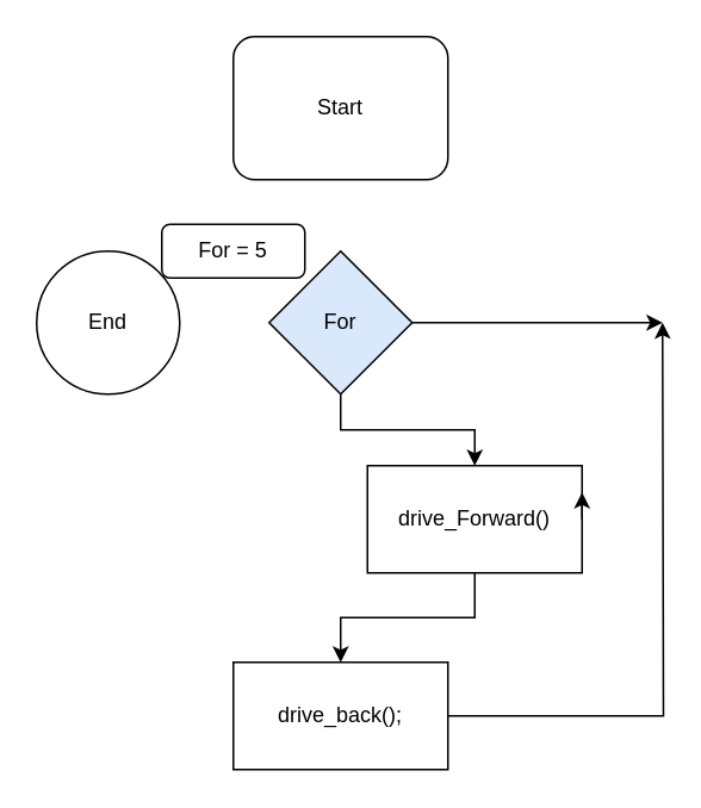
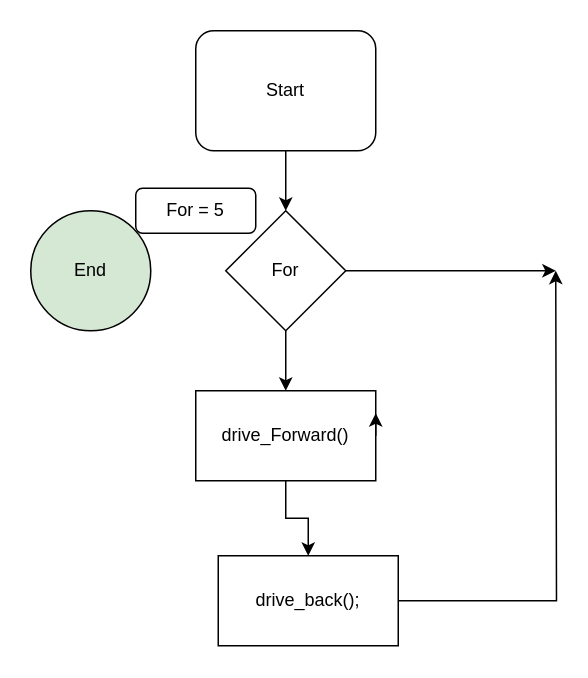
+ <mxCell id="6" style="edgeStyle=orthogonalEdgeStyle;rounded=0;orthogonalLoop=1;jettySize=auto;html=1;exitX=0.5;exitY=1;exitDx=0;exitDy=0;entryX=0.5;entryY=0;entryDx=0;entryDy=0;" edge="1" parent="1" source="7" target="11"><mxGeometry relative="1" as="geometry" /></mxCell>
- <mxCell id="12" value="End" style="ellipse;whiteSpace=wrap;html=1;aspect=fixed;" vertex="1" parent="1"><mxGeometry x="20" y="140" width="80" height="80" as="geometry" /></mxCell>
+ <mxCell id="12" value="End" style="ellipse;whiteSpace=wrap;html=1;aspect=fixed;fillColor=#d5e8d4;" vertex="1" parent="1"><mxGeometry x="20" y="140" width="80" height="80" as="geometry" /></mxCell>
- <mxCell id="11" value="For" style="rhombus;whiteSpace=wrap;html=1;fillColor=#dae8fc;" vertex="1" parent="1"><mxGeometry x="150" y="140" width="80" height="80" as="geometry" /></mxCell>
+ <mxCell id="11" value="For" style="rhombus;whiteSpace=wrap;html=1;" vertex="1" parent="1"><mxGeometry x="150" y="140" width="80" height="80" as="geometry" /></mxCell>
- <mxCell id="3" value="drive_Forward()" style="rounded=0;whiteSpace=wrap;html=1;" vertex="1" parent="1"><mxGeometry x="205" y="260" width="120" height="60" as="geometry" /></mxCell>
+ <mxCell id="3" value="drive_Forward()" style="rounded=0;whiteSpace=wrap;html=1;" vertex="1" parent="1"><mxGeometry x="130" y="260" width="120" height="60" as="geometry" /></mxCell>
- <mxCell id="5" value="drive_back();" style="rounded=0;whiteSpace=wrap;html=1;" vertex="1" parent="1"><mxGeometry x="130" y="370" width="120" height="60" as="geometry" /></mxCell>
+ <mxCell id="5" value="drive_back();" style="rounded=0;whiteSpace=wrap;html=1;" vertex="1" parent="1"><mxGeometry x="145" y="370" width="120" height="60" as="geometry" /></mxCell>
